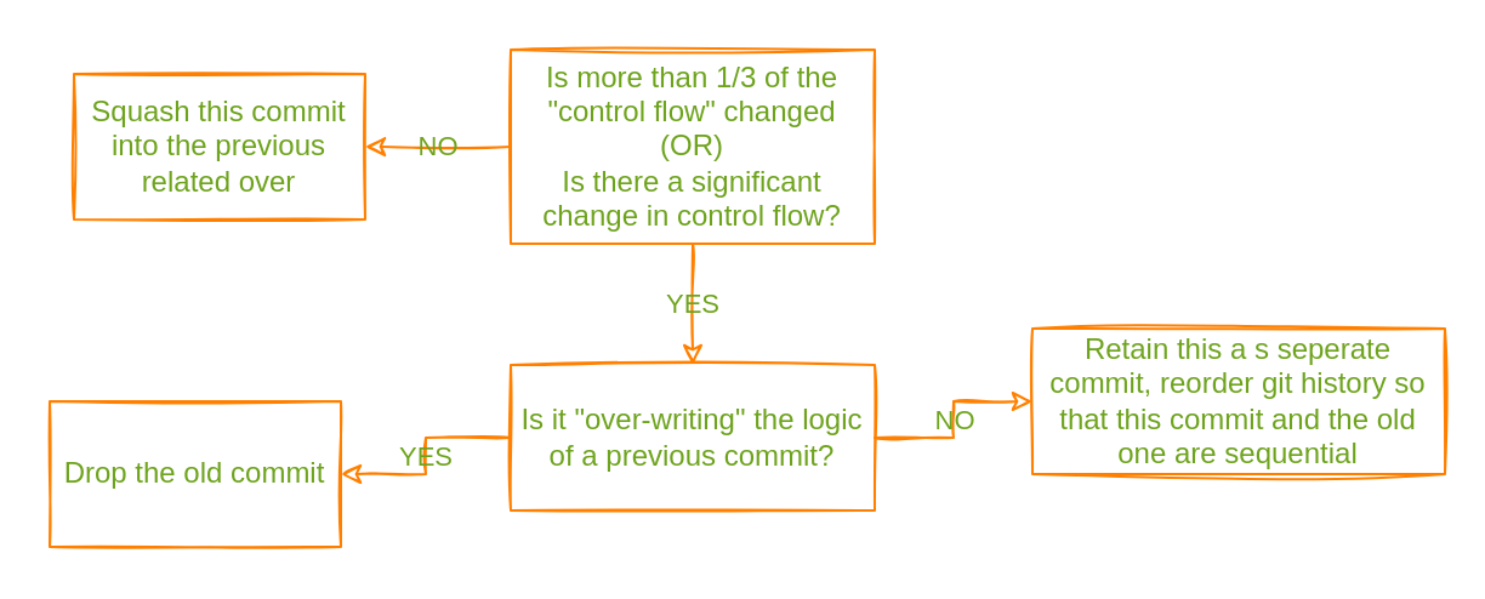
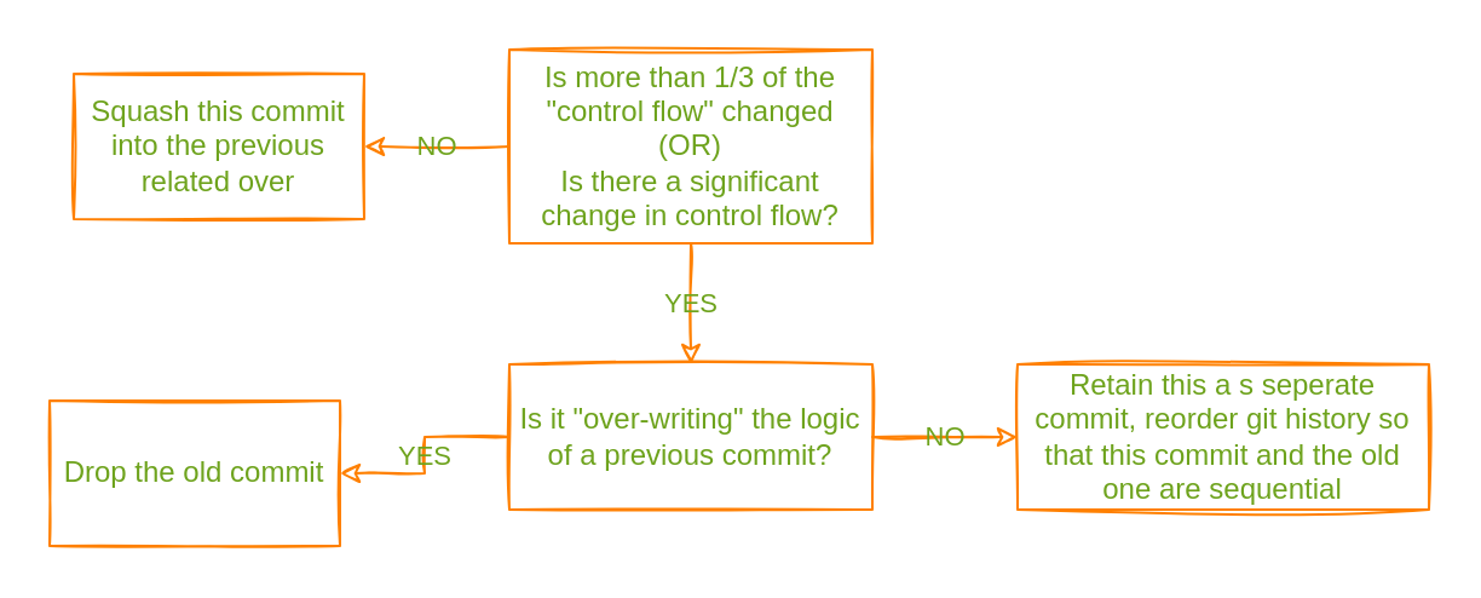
- <mxCell id="9" value="Retain this a s seperate commit, reorder git history so that this commit and the old one are sequential" style="whiteSpace=wrap;html=1;strokeColor=#FF8000;fillColor=none;labelBackgroundColor=none;fontColor=#6EA31D;sketch=1;fillOpacity=0;" parent="1" vertex="1"><mxGeometry x="425" y="135" width="170" height="60" as="geometry" /></mxCell>
+ <mxCell id="9" value="Retain this a s seperate commit, reorder git history so that this commit and the old one are sequential" style="whiteSpace=wrap;html=1;strokeColor=#FF8000;fillColor=none;labelBackgroundColor=none;fontColor=#6EA31D;sketch=1;fillOpacity=0;" parent="1" vertex="1"><mxGeometry x="420" y="150" width="170" height="60" as="geometry" /></mxCell>
